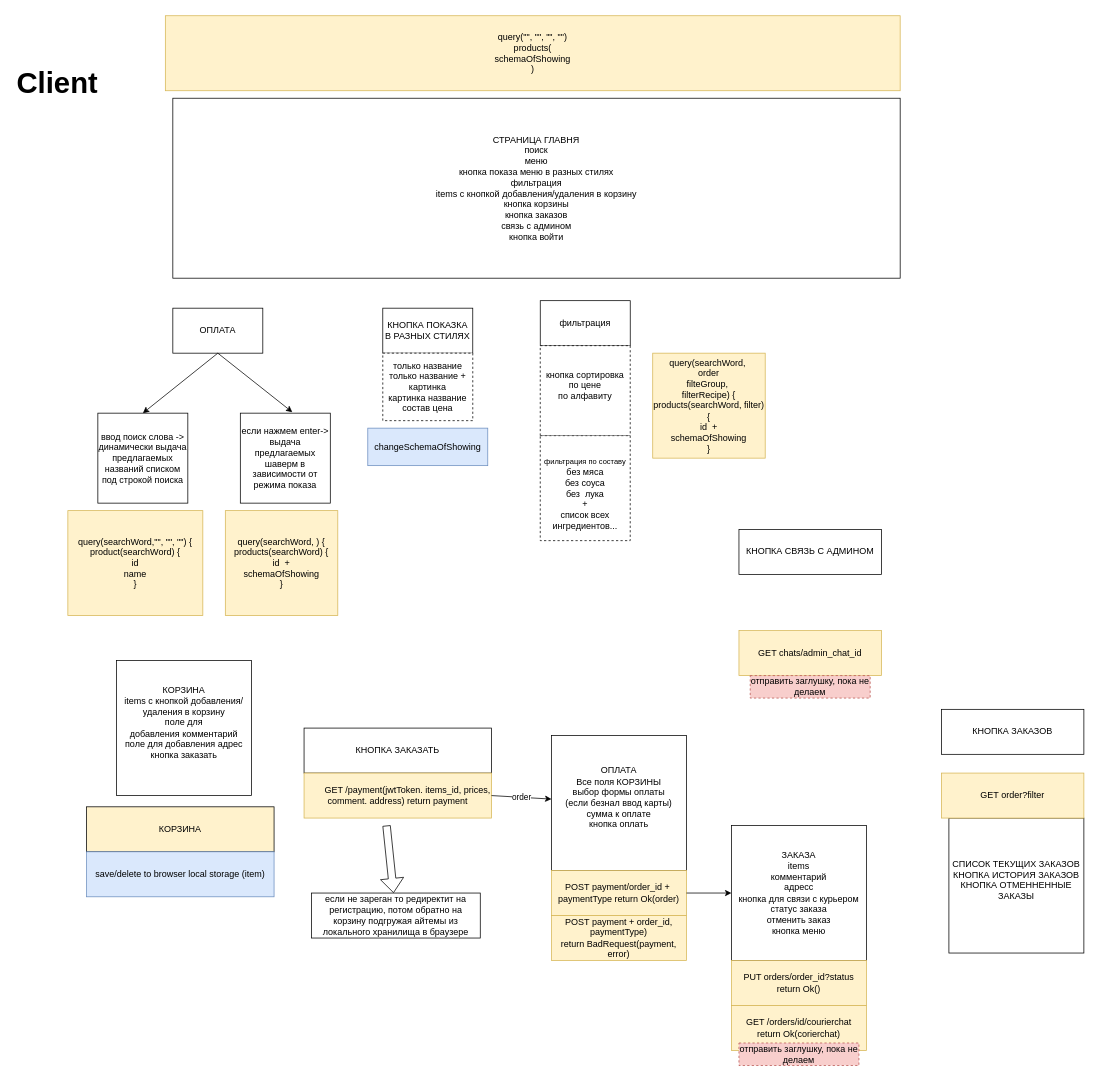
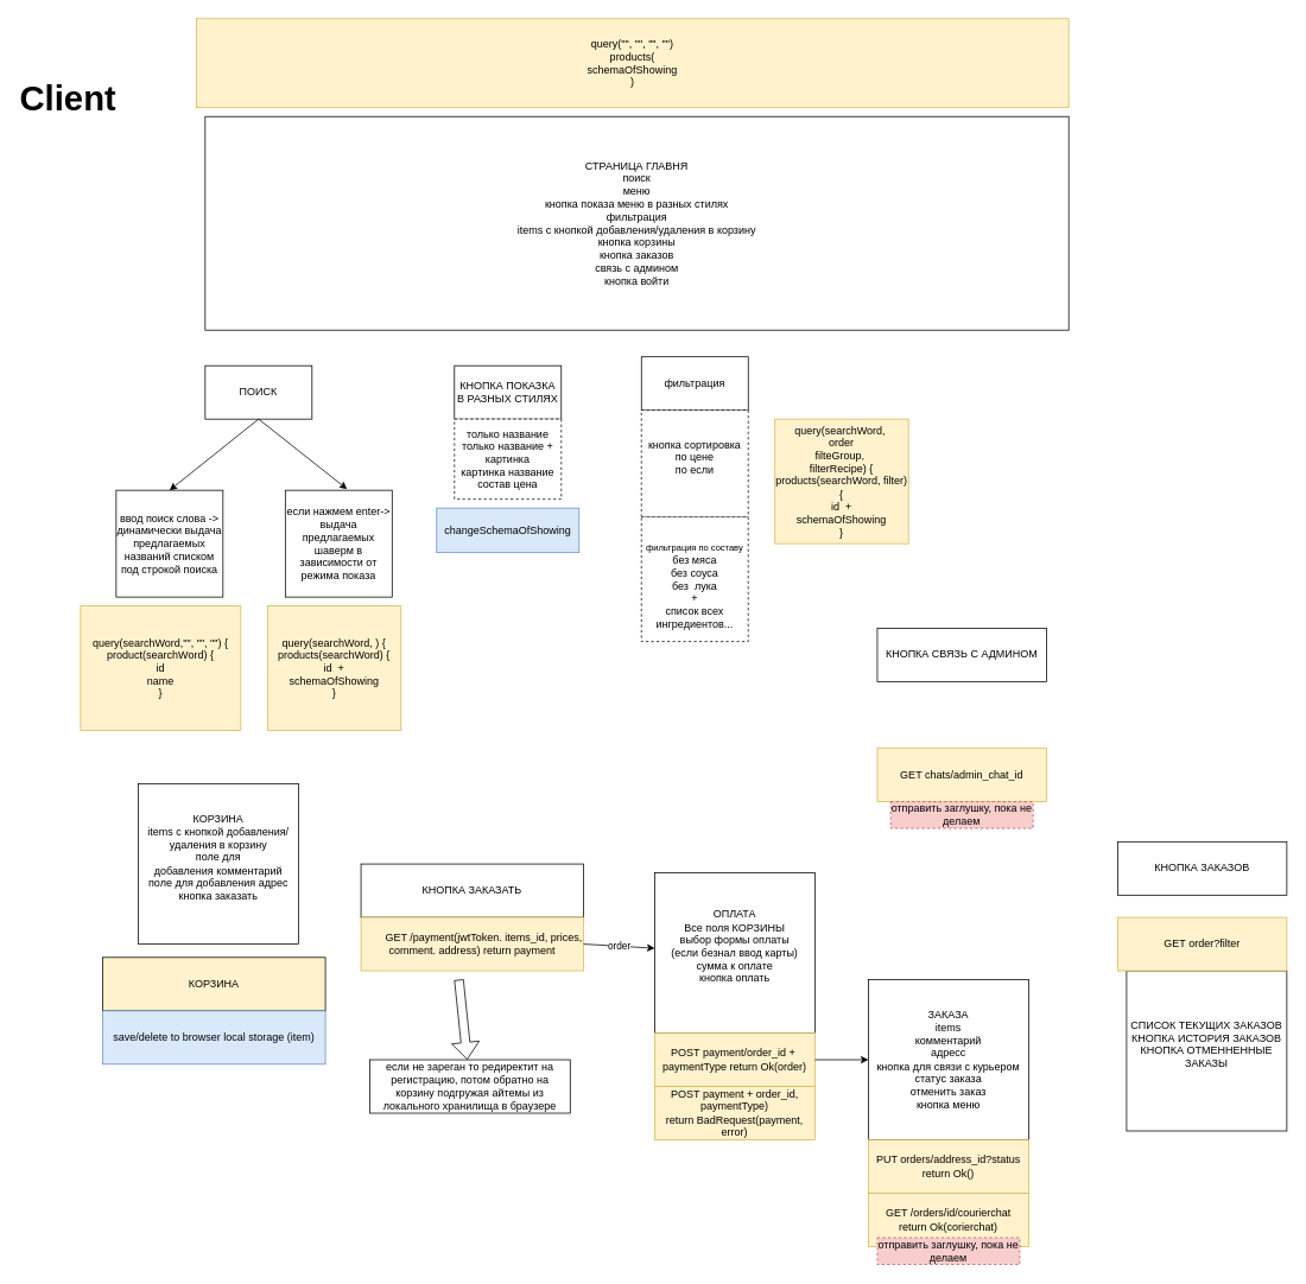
- <mxCell id="3" value="ОПЛАТА" style="rounded=0;whiteSpace=wrap;html=1;" parent="1" vertex="1"><mxGeometry x="230" y="410" width="120" height="60" as="geometry" /></mxCell>
+ <mxCell id="3" value="ПОИСК" style="rounded=0;whiteSpace=wrap;html=1;" parent="1" vertex="1"><mxGeometry x="230" y="410" width="120" height="60" as="geometry" /></mxCell>
- <mxCell id="11" value="&lt;div&gt;кнопка сортировка&lt;/div&gt;по цене&lt;div&gt;по алфавиту&lt;/div&gt;&lt;div&gt;&lt;br&gt;&lt;/div&gt;" style="whiteSpace=wrap;html=1;aspect=fixed;dashed=1;" parent="1" vertex="1"><mxGeometry x="720" y="460" width="120" height="120" as="geometry" /></mxCell>
+ <mxCell id="11" value="&lt;div&gt;кнопка сортировка&lt;/div&gt;по цене&lt;div&gt;по если&lt;/div&gt;&lt;div&gt;&lt;br&gt;&lt;/div&gt;" style="whiteSpace=wrap;html=1;aspect=fixed;dashed=1;" parent="1" vertex="1"><mxGeometry x="720" y="460" width="120" height="120" as="geometry" /></mxCell>
- <mxCell id="31" value="PUT orders/order_id?status return Ok()" style="rounded=0;whiteSpace=wrap;html=1;fillColor=#fff2cc;strokeColor=#d6b656;" parent="1" vertex="1"><mxGeometry x="975" y="1280" width="180" height="60" as="geometry" /></mxCell>
+ <mxCell id="31" value="PUT orders/address_id?status return Ok()" style="rounded=0;whiteSpace=wrap;html=1;fillColor=#fff2cc;strokeColor=#d6b656;" parent="1" vertex="1"><mxGeometry x="975" y="1280" width="180" height="60" as="geometry" /></mxCell>
